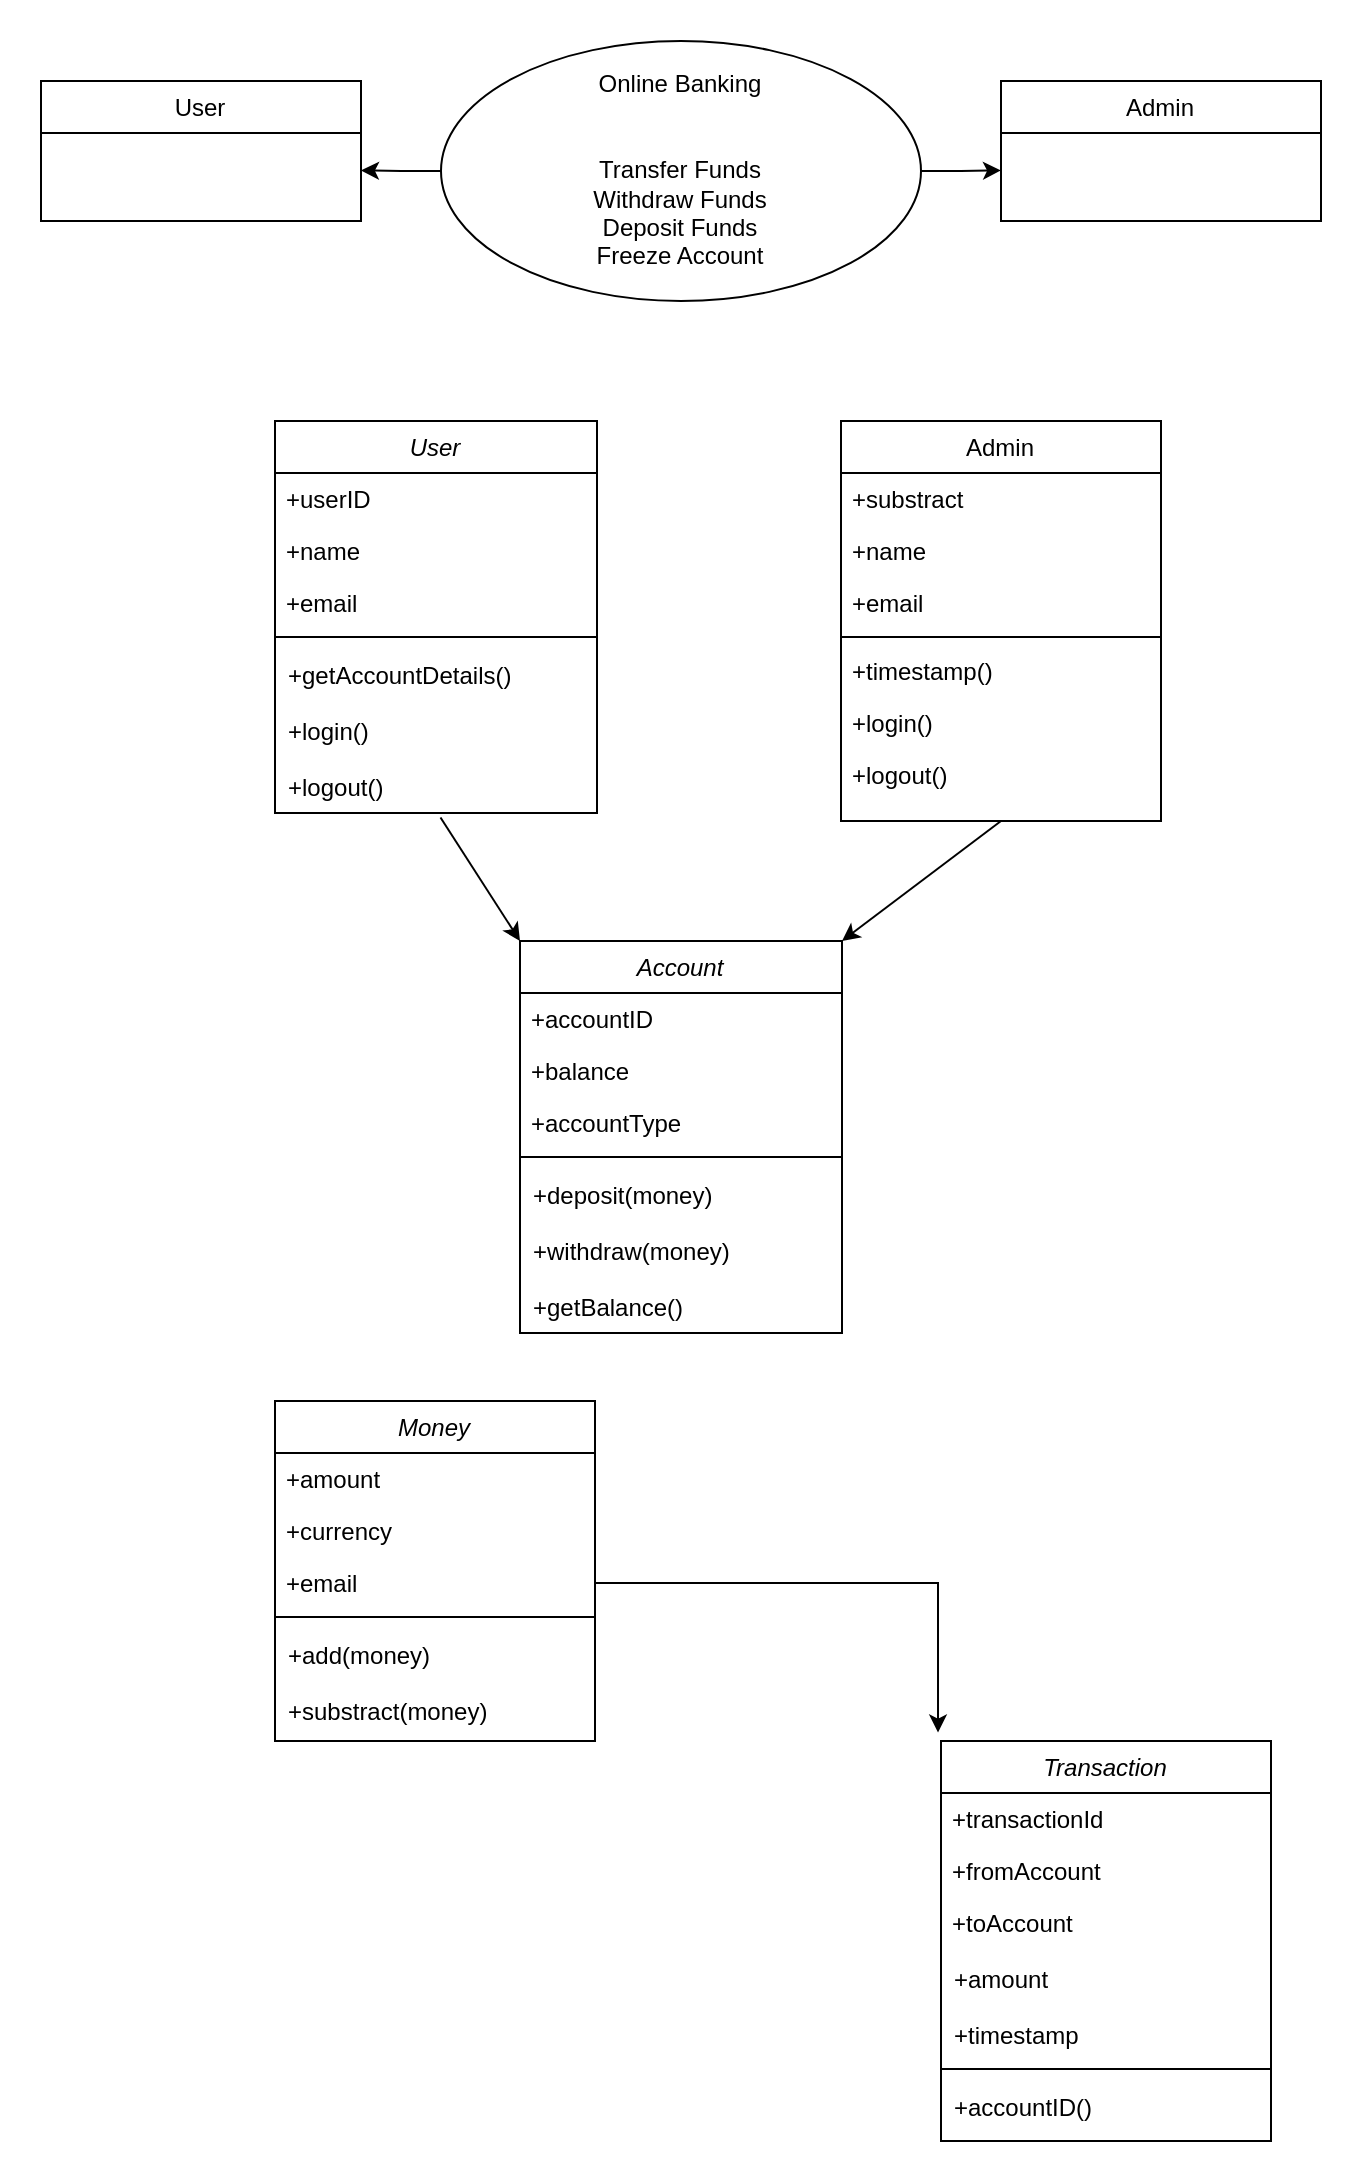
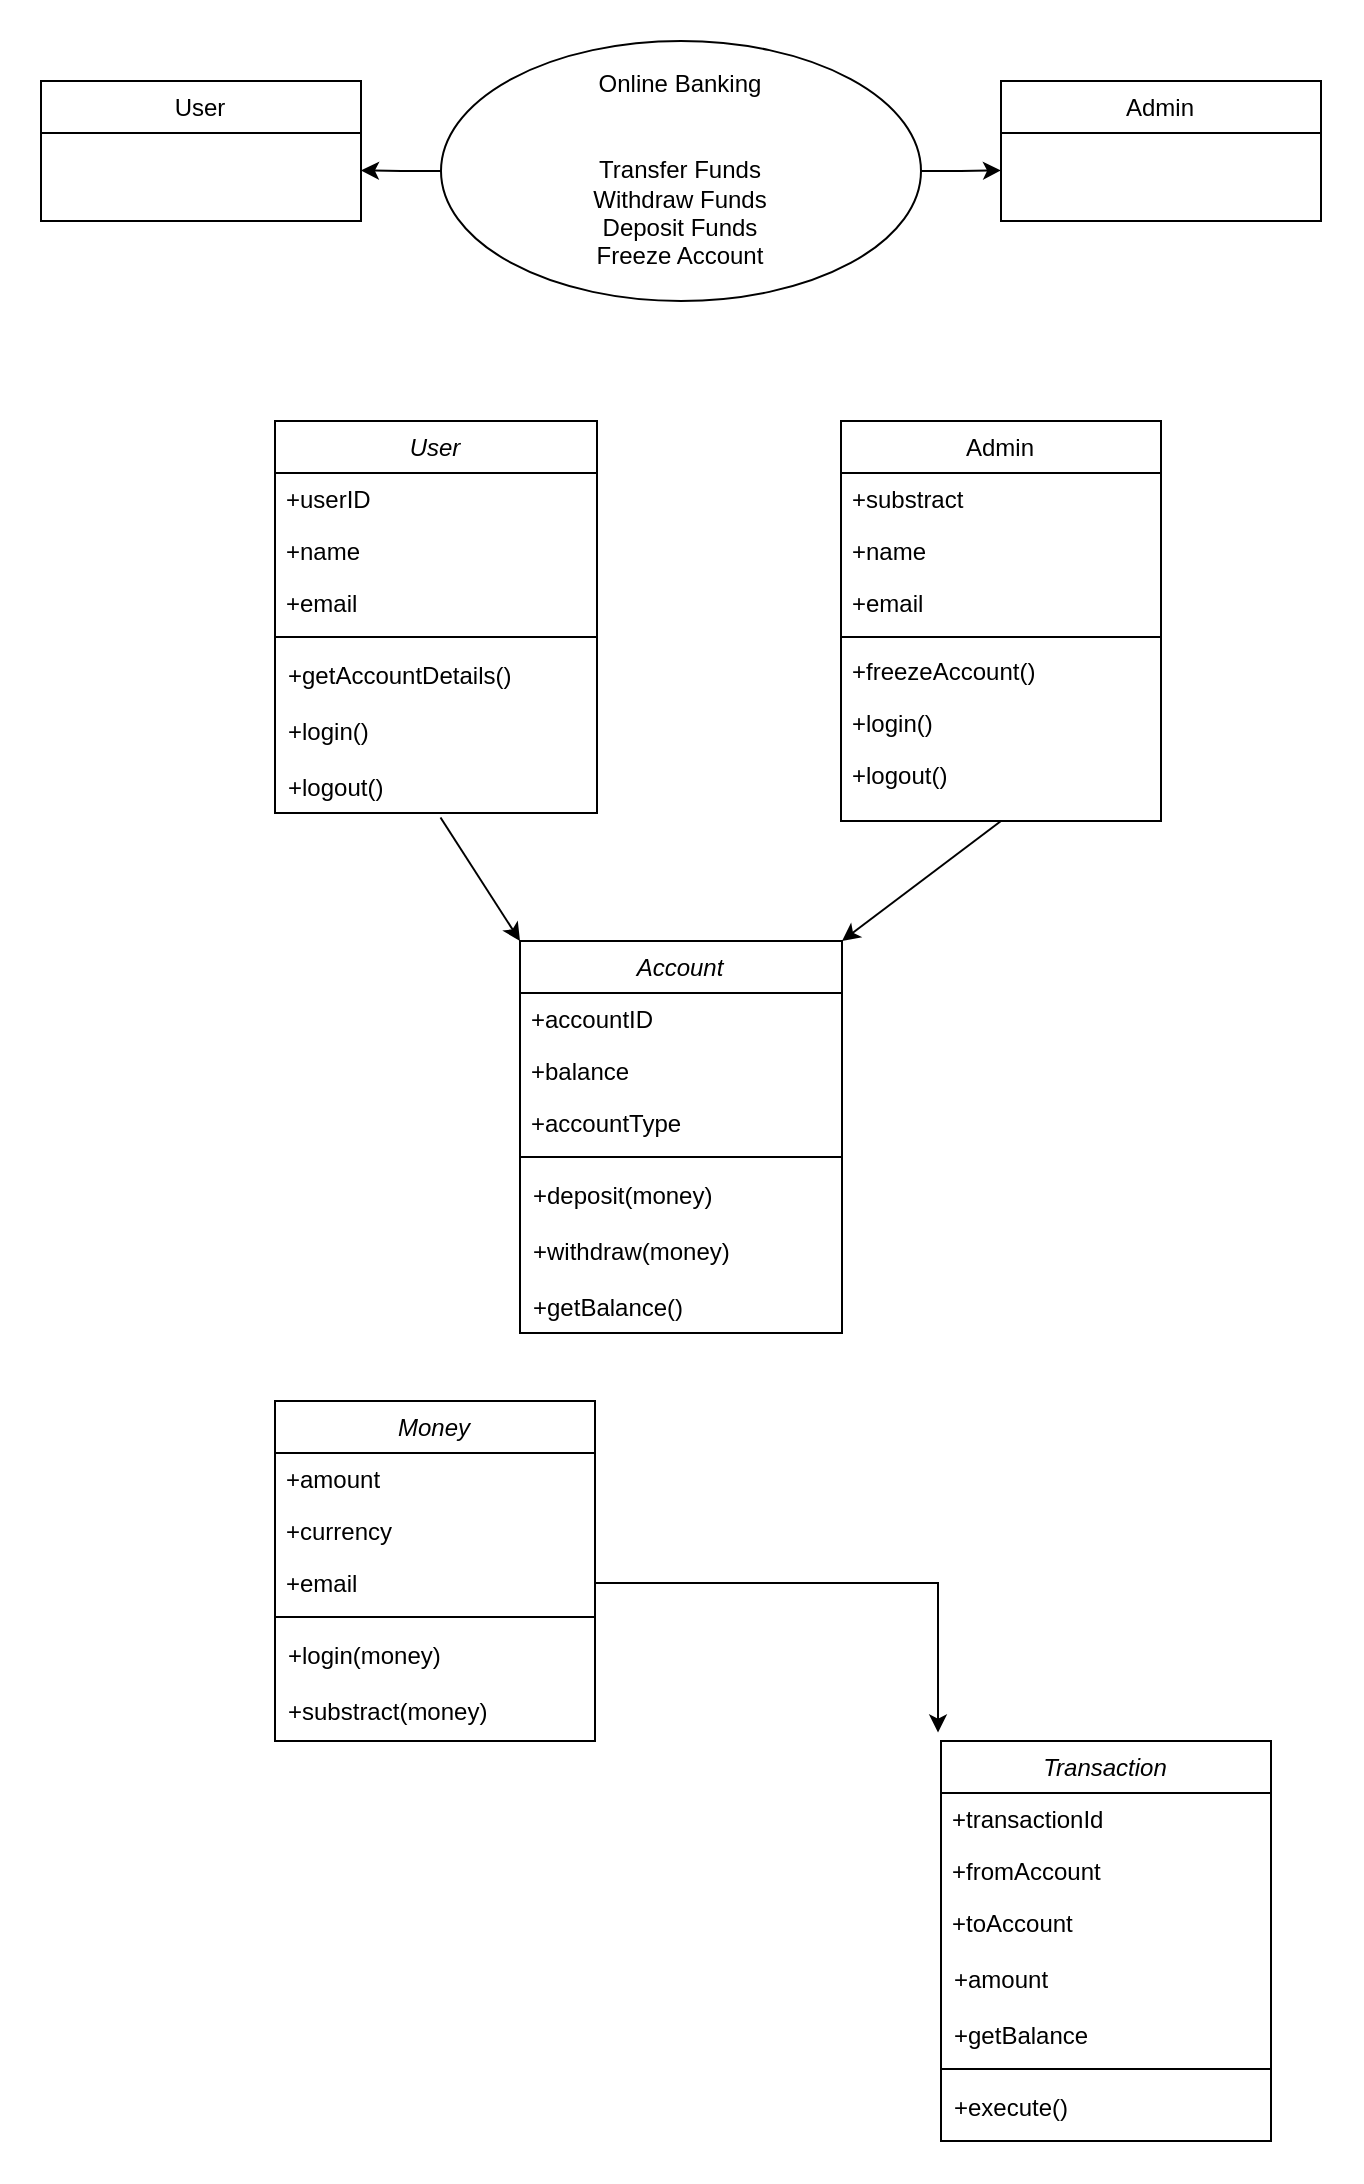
- <mxCell id="17" value="+timestamp()" style="text;align=left;verticalAlign=top;spacingLeft=4;spacingRight=4;overflow=hidden;rotatable=0;points=[[0,0.5],[1,0.5]];portConstraint=eastwest;" parent="12" vertex="1"><mxGeometry y="112" width="160" height="26" as="geometry" /></mxCell>
+ <mxCell id="17" value="+freezeAccount()" style="text;align=left;verticalAlign=top;spacingLeft=4;spacingRight=4;overflow=hidden;rotatable=0;points=[[0,0.5],[1,0.5]];portConstraint=eastwest;" parent="12" vertex="1"><mxGeometry y="112" width="160" height="26" as="geometry" /></mxCell>
- <mxCell id="44" value="+add(money)" style="text;align=left;verticalAlign=top;spacingLeft=4;spacingRight=4;overflow=hidden;rotatable=0;points=[[0,0.5],[1,0.5]];portConstraint=eastwest;spacing=3;spacingTop=1;strokeWidth=1;spacingBottom=1;" vertex="1" parent="39"><mxGeometry y="112" width="160" height="28" as="geometry" /></mxCell>
+ <mxCell id="44" value="+login(money)" style="text;align=left;verticalAlign=top;spacingLeft=4;spacingRight=4;overflow=hidden;rotatable=0;points=[[0,0.5],[1,0.5]];portConstraint=eastwest;spacing=3;spacingTop=1;strokeWidth=1;spacingBottom=1;" vertex="1" parent="39"><mxGeometry y="112" width="160" height="28" as="geometry" /></mxCell>
- <mxCell id="36" value="+timestamp" style="text;align=left;verticalAlign=top;spacingLeft=4;spacingRight=4;overflow=hidden;rotatable=0;points=[[0,0.5],[1,0.5]];portConstraint=eastwest;spacing=3;spacingTop=1;strokeWidth=1;spacingBottom=1;" vertex="1" parent="31"><mxGeometry y="132" width="165" height="28" as="geometry" /></mxCell>
+ <mxCell id="36" value="+getBalance" style="text;align=left;verticalAlign=top;spacingLeft=4;spacingRight=4;overflow=hidden;rotatable=0;points=[[0,0.5],[1,0.5]];portConstraint=eastwest;spacing=3;spacingTop=1;strokeWidth=1;spacingBottom=1;" vertex="1" parent="31"><mxGeometry y="132" width="165" height="28" as="geometry" /></mxCell>
- <mxCell id="38" value="+accountID()" style="text;align=left;verticalAlign=top;spacingLeft=4;spacingRight=4;overflow=hidden;rotatable=0;points=[[0,0.5],[1,0.5]];portConstraint=eastwest;spacing=3;spacingTop=1;strokeWidth=1;spacingBottom=1;" vertex="1" parent="31"><mxGeometry y="168" width="165" height="32" as="geometry" /></mxCell>
+ <mxCell id="38" value="+execute()" style="text;align=left;verticalAlign=top;spacingLeft=4;spacingRight=4;overflow=hidden;rotatable=0;points=[[0,0.5],[1,0.5]];portConstraint=eastwest;spacing=3;spacingTop=1;strokeWidth=1;spacingBottom=1;" vertex="1" parent="31"><mxGeometry y="168" width="165" height="32" as="geometry" /></mxCell>
